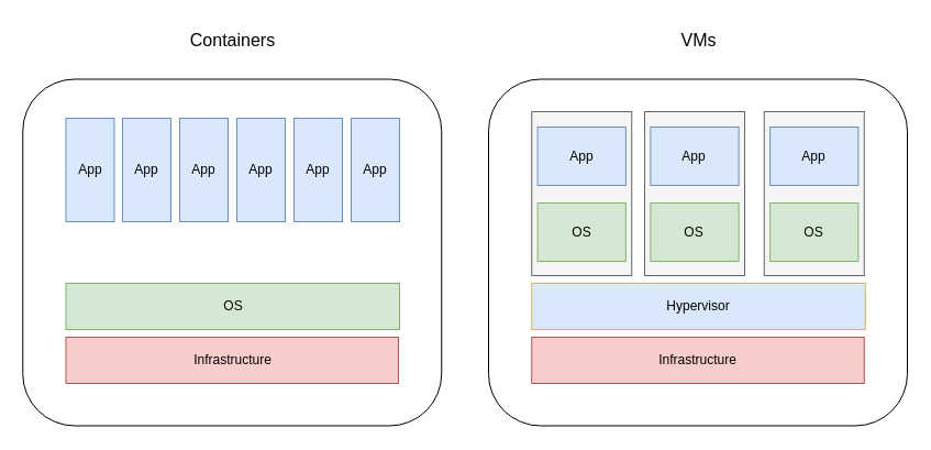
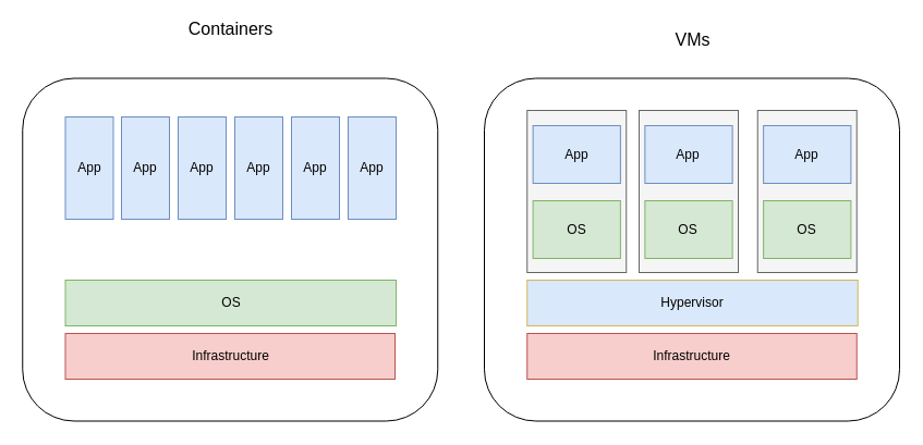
- <mxCell id="16" value="Containers" style="text;html=1;align=center;verticalAlign=middle;resizable=0;points=[];autosize=1;strokeColor=none;fillColor=none;fontSize=16;" vertex="1" parent="1"><mxGeometry x="163.75" y="20" width="95" height="31" as="geometry" /></mxCell>
+ <mxCell id="16" value="Containers" style="text;html=1;align=center;verticalAlign=middle;resizable=0;points=[];autosize=1;strokeColor=none;fillColor=none;fontSize=16;" vertex="1" parent="1"><mxGeometry x="163.75" y="10" width="95" height="31" as="geometry" /></mxCell>
